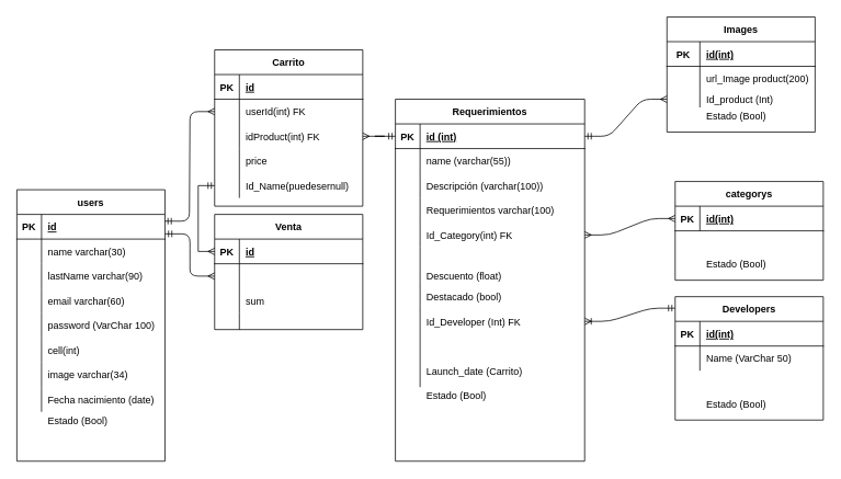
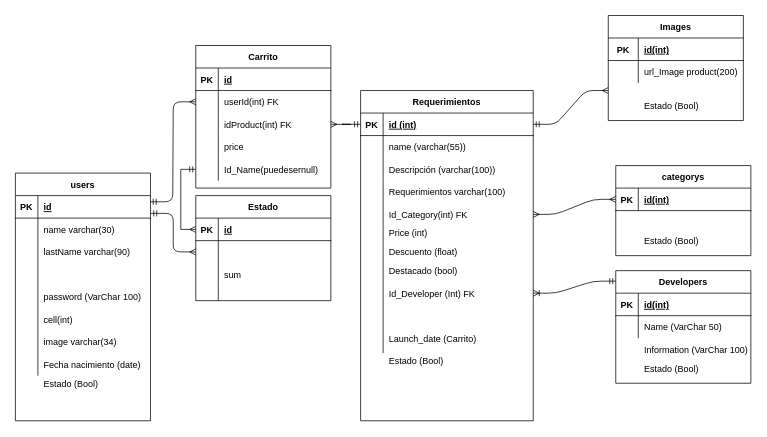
- <mxCell id="46" value="Id_product (Int)" style="shape=partialRectangle;connectable=0;fillColor=none;top=0;left=0;bottom=0;right=0;align=left;spacingLeft=6;overflow=hidden;" parent="44" vertex="1"><mxGeometry x="40" width="140" height="20" as="geometry"><mxRectangle width="140" height="20" as="alternateBounds" /></mxGeometry></mxCell>
- <mxCell id="109" value="Venta" style="shape=table;startSize=30;container=1;collapsible=1;childLayout=tableLayout;fixedRows=1;rowLines=0;fontStyle=1;align=center;resizeLast=1;" parent="1" vertex="1"><mxGeometry x="260.36" y="260" width="180" height="140" as="geometry" /></mxCell>
+ <mxCell id="109" value="Estado" style="shape=table;startSize=30;container=1;collapsible=1;childLayout=tableLayout;fixedRows=1;rowLines=0;fontStyle=1;align=center;resizeLast=1;" parent="1" vertex="1"><mxGeometry x="260.36" y="260" width="180" height="140" as="geometry" /></mxCell>
+ <mxCell id="20" value="Price (int)" style="shape=partialRectangle;connectable=0;fillColor=none;top=0;left=0;bottom=0;right=0;align=left;spacingLeft=6;overflow=hidden;" parent="18" vertex="1"><mxGeometry x="30" width="200" height="20" as="geometry"><mxRectangle width="200" height="20" as="alternateBounds" /></mxGeometry></mxCell>
- <mxCell id="71" value="email varchar(60)" style="shape=partialRectangle;connectable=0;fillColor=none;top=0;left=0;bottom=0;right=0;align=left;spacingLeft=6;overflow=hidden;" parent="69" vertex="1"><mxGeometry x="30" width="150" height="30" as="geometry"><mxRectangle width="150" height="30" as="alternateBounds" /></mxGeometry></mxCell>
+ <mxCell id="87" value="Information (VarChar 100)" style="shape=partialRectangle;connectable=0;fillColor=none;top=0;left=0;bottom=0;right=0;align=left;spacingLeft=6;overflow=hidden;" parent="1" vertex="1"><mxGeometry x="850" y="450" width="150" height="30" as="geometry"><mxRectangle width="150" height="30" as="alternateBounds" /></mxGeometry></mxCell>
